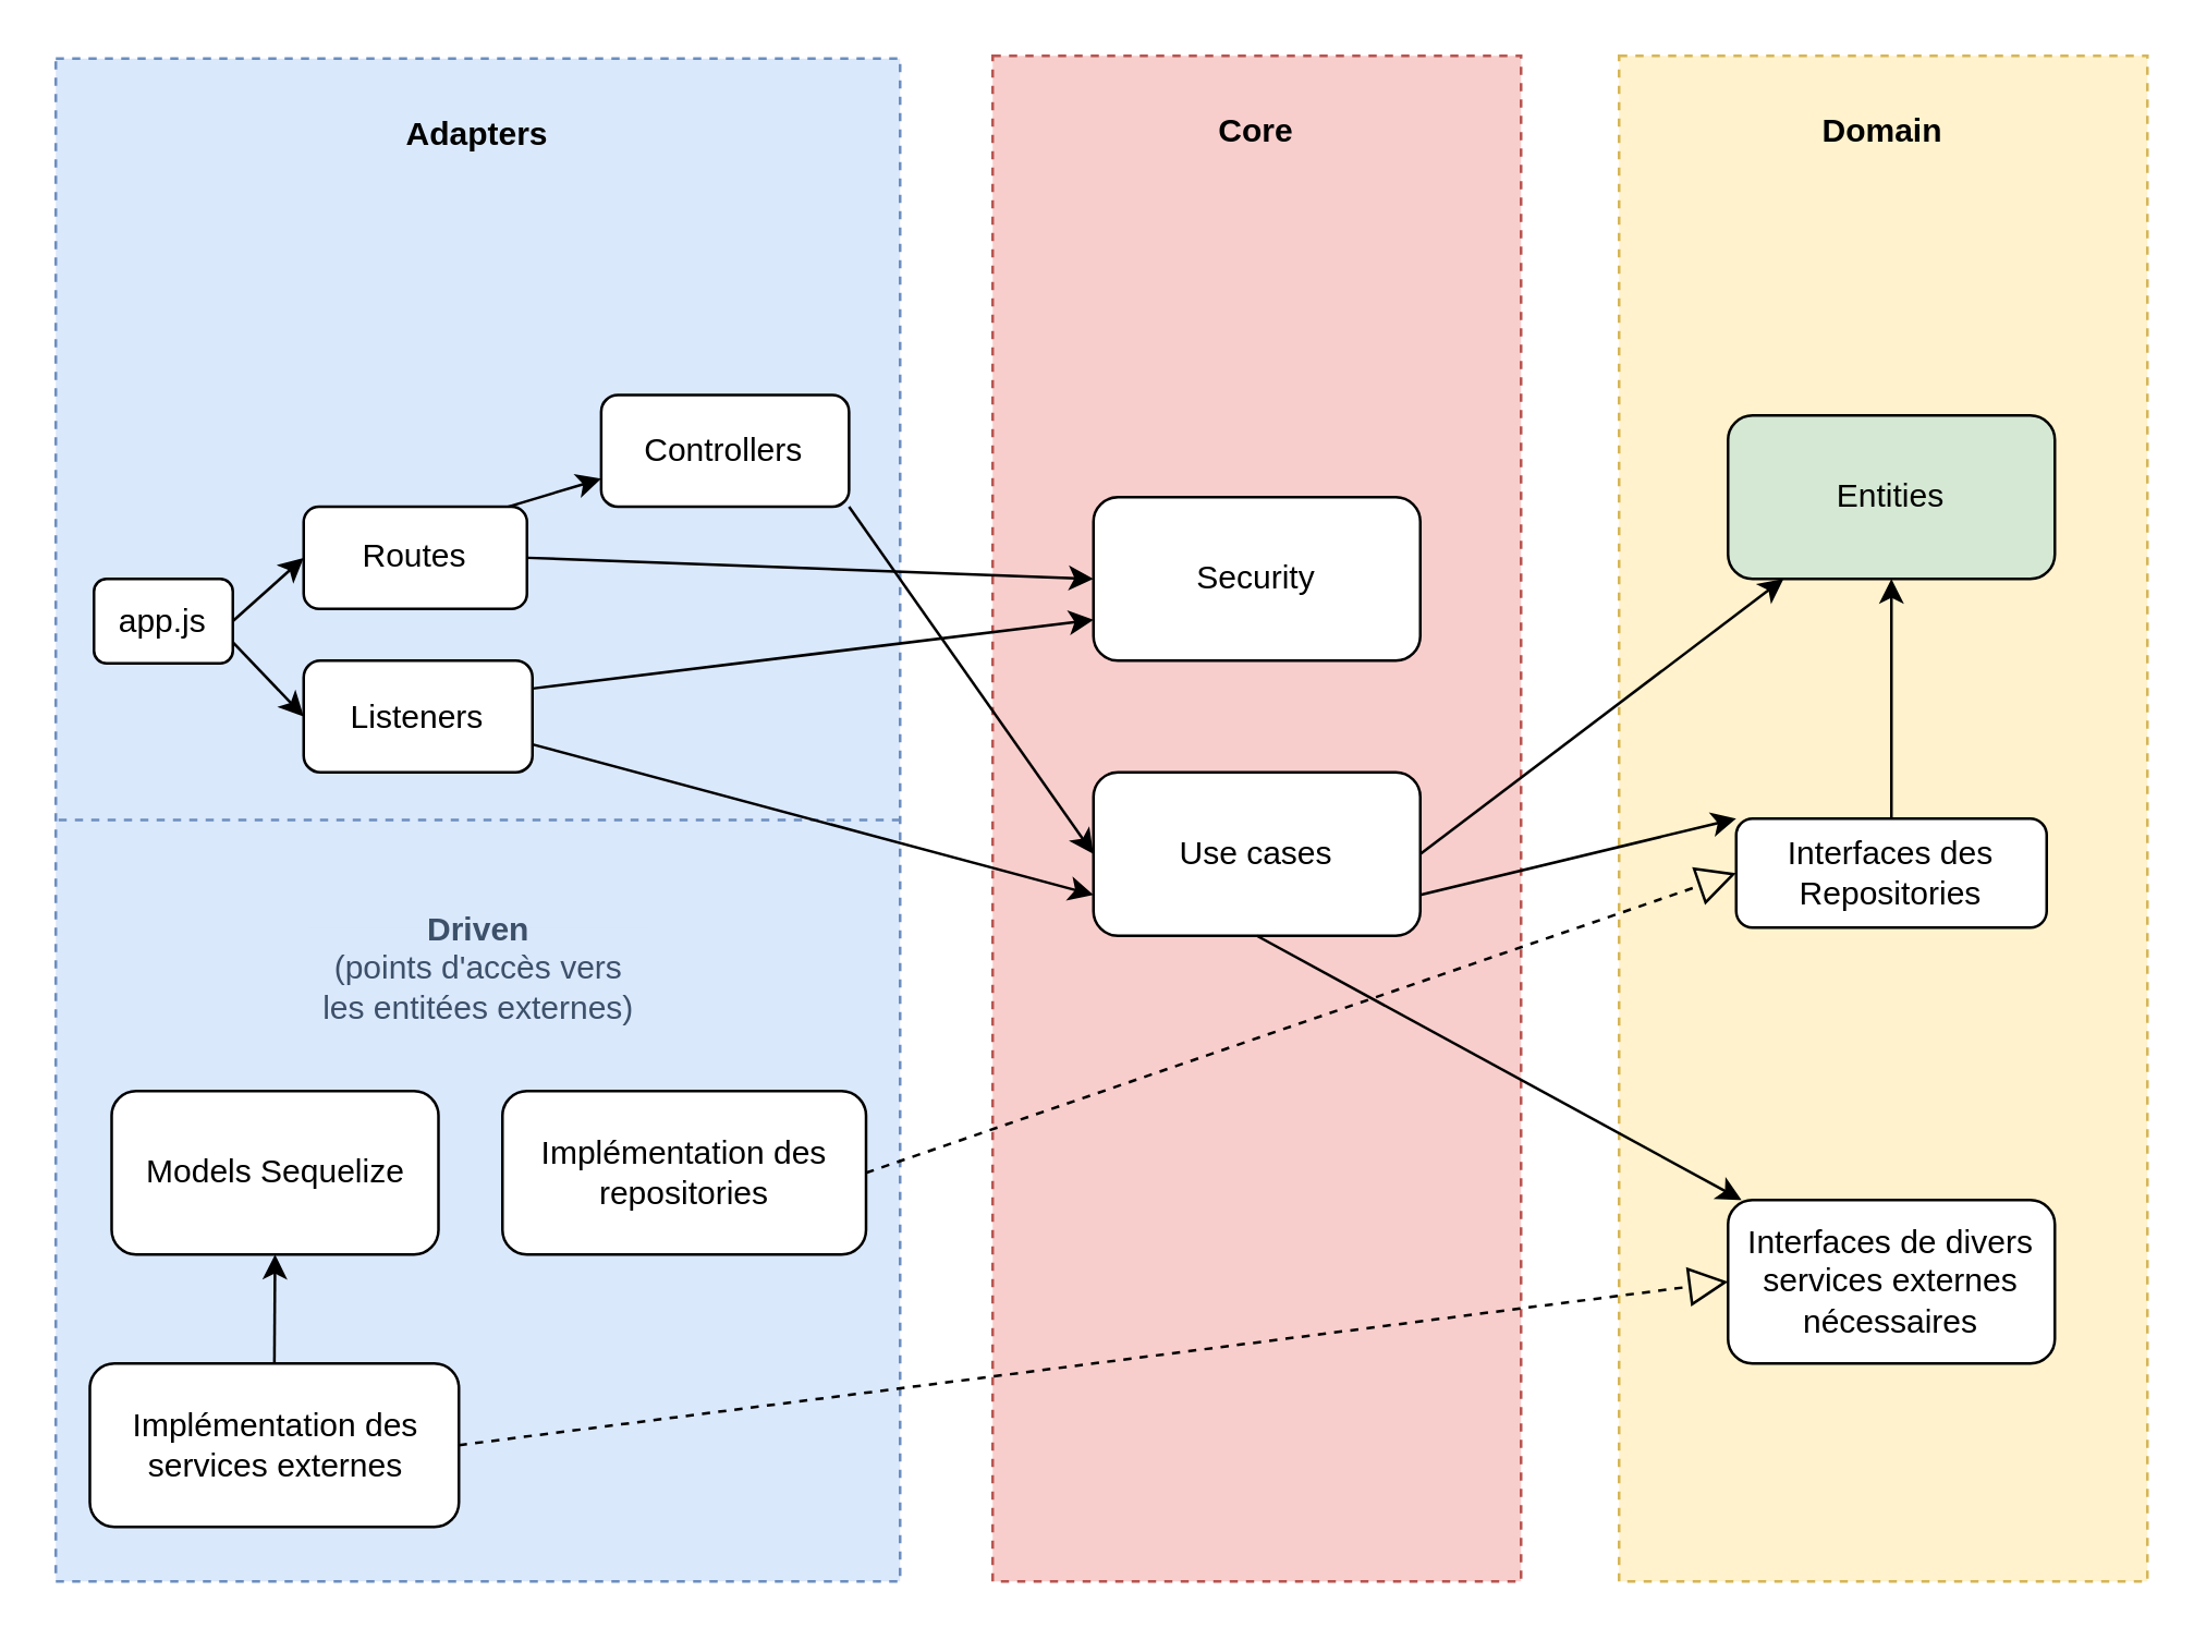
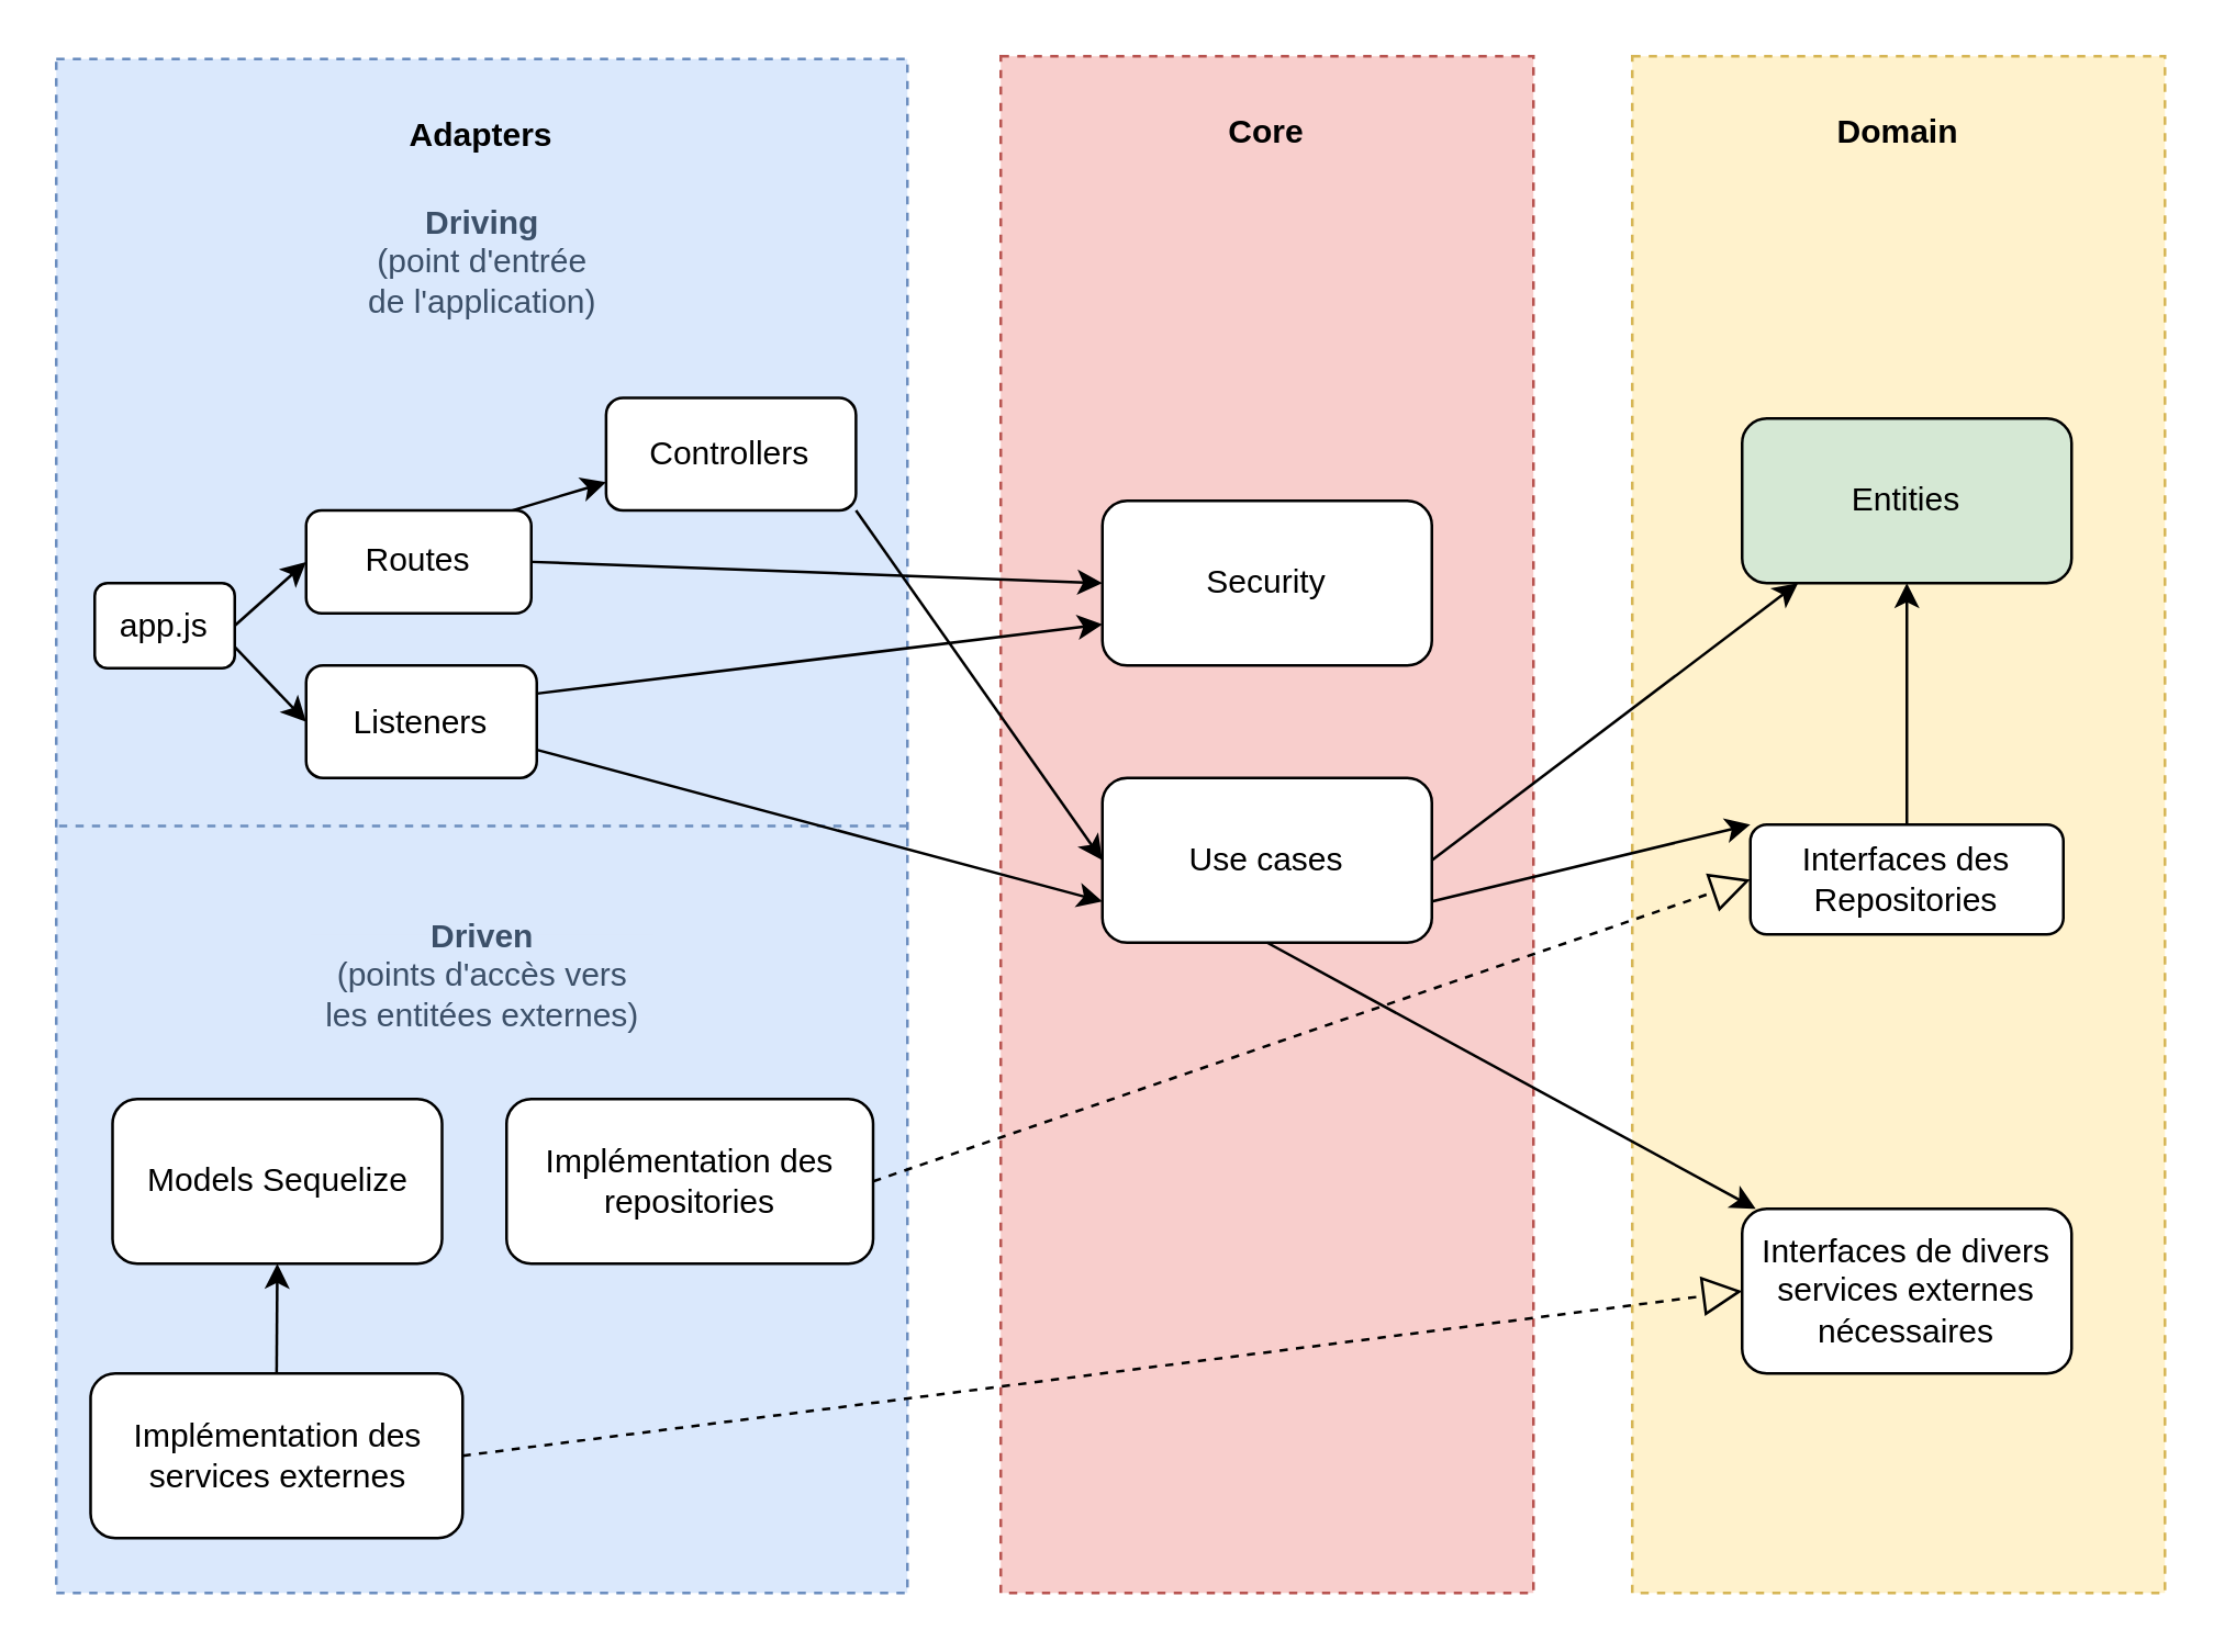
+ <mxCell id="14" value="&lt;div&gt;Driving&lt;/div&gt;&lt;div&gt;&lt;span style=&quot;font-weight: normal;&quot;&gt;(point d'entrée de l'application)&lt;/span&gt;&lt;br&gt;&lt;/div&gt;" style="text;html=1;strokeColor=none;fillColor=none;align=center;verticalAlign=middle;whiteSpace=wrap;rounded=0;fontColor=#3C5069;fontStyle=1" vertex="1" parent="1"><mxGeometry x="129.75" y="80" width="90.5" height="30" as="geometry" /></mxCell>
